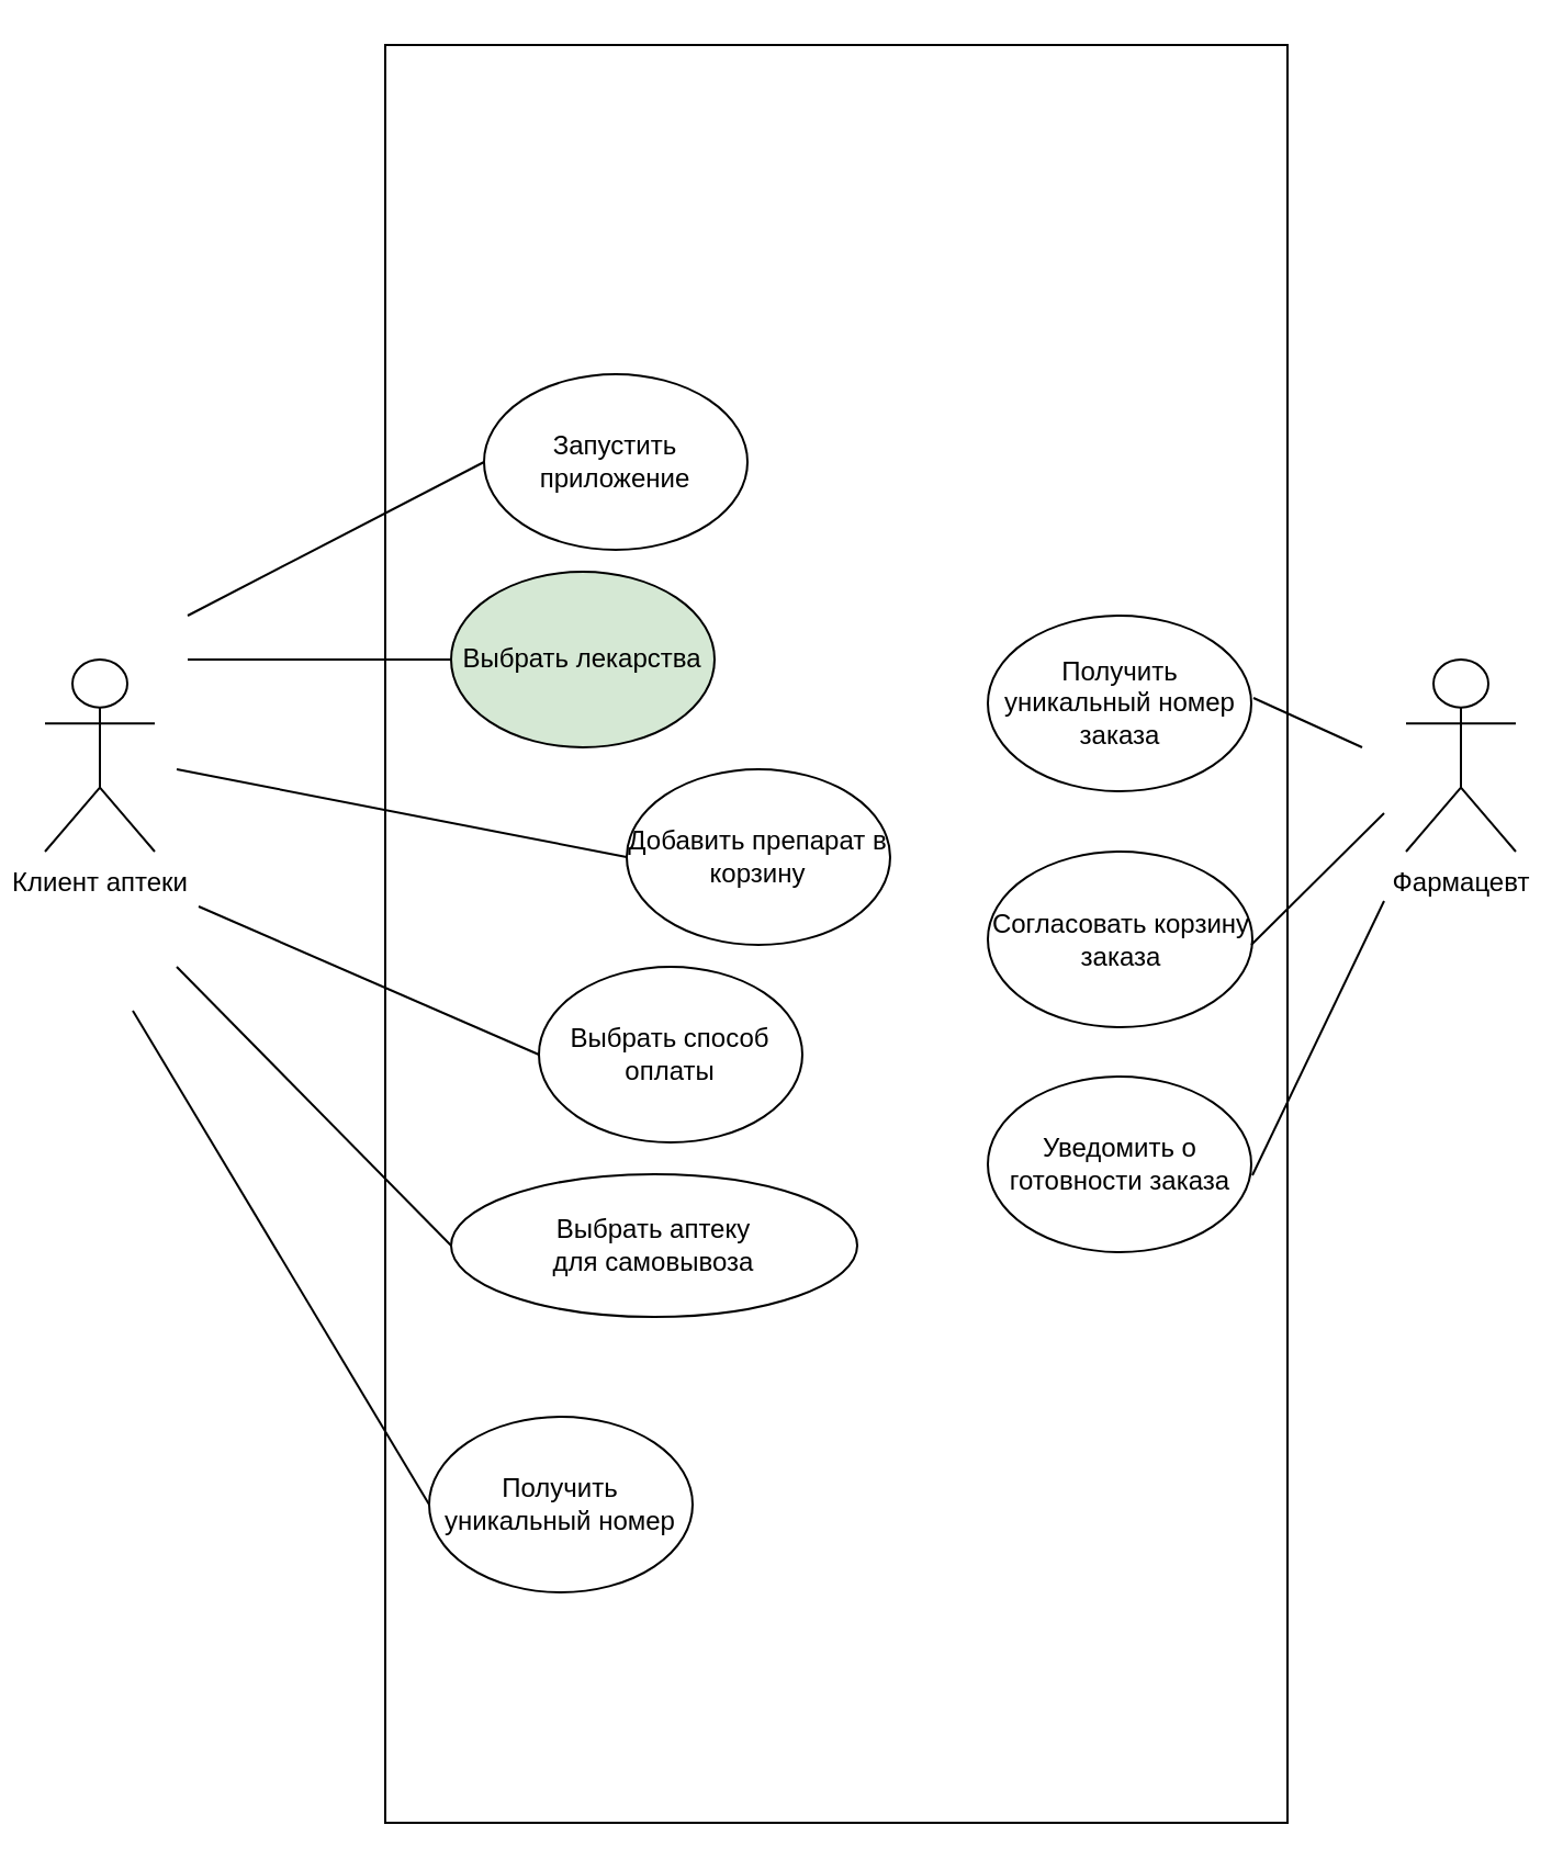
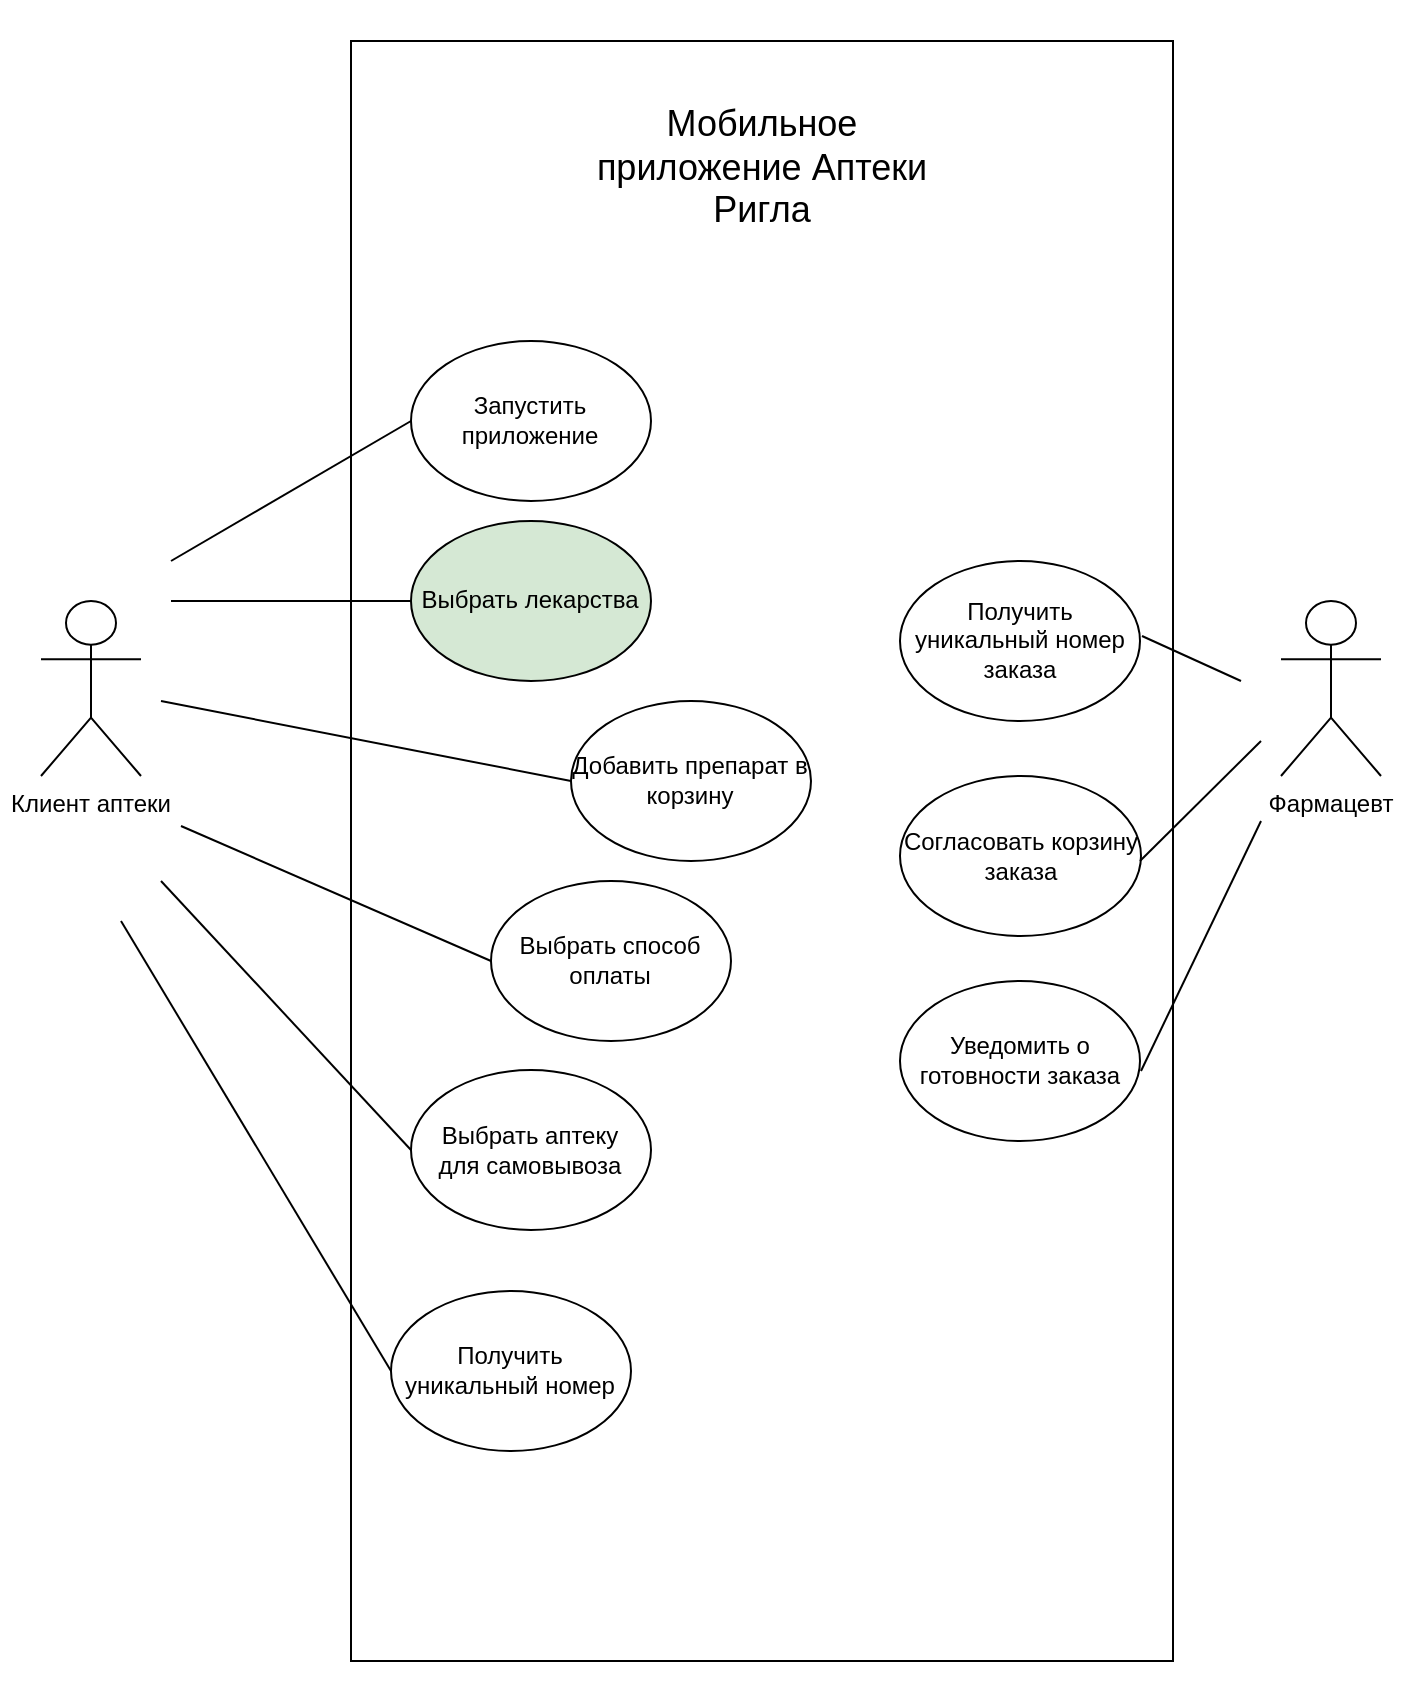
+ <mxCell id="5" value="&lt;font style=&quot;font-size: 18px&quot;&gt;Мобильное приложение Аптеки Ригла&lt;/font&gt;" style="text;html=1;strokeColor=none;fillColor=none;align=center;verticalAlign=middle;whiteSpace=wrap;rounded=0;" vertex="1" parent="1"><mxGeometry x="290.75" y="20" width="179.5" height="127.5" as="geometry" /></mxCell>
- <mxCell id="4" value="Запустить приложение" style="ellipse;whiteSpace=wrap;html=1;" vertex="1" parent="1"><mxGeometry x="220" y="170" width="120" height="80" as="geometry" /></mxCell>
+ <mxCell id="4" value="Запустить приложение" style="ellipse;whiteSpace=wrap;html=1;" vertex="1" parent="1"><mxGeometry x="205" y="170" width="120" height="80" as="geometry" /></mxCell>
- <mxCell id="9" value="Выбрать аптеку&lt;br&gt;для самовывоза" style="ellipse;whiteSpace=wrap;html=1;" vertex="1" parent="1"><mxGeometry x="205" y="534.5" width="185" height="65" as="geometry" /></mxCell>
+ <mxCell id="9" value="Выбрать аптеку&lt;br&gt;для самовывоза" style="ellipse;whiteSpace=wrap;html=1;" vertex="1" parent="1"><mxGeometry x="205" y="534.5" width="120" height="80" as="geometry" /></mxCell>
